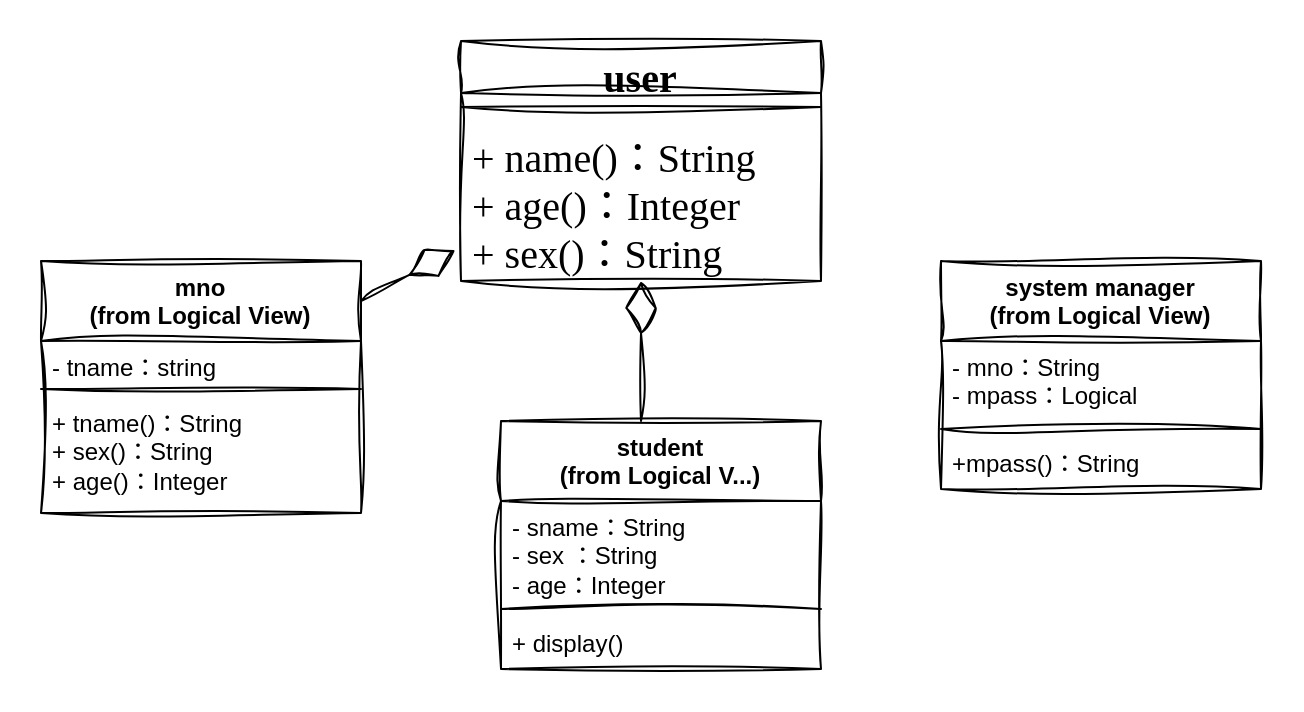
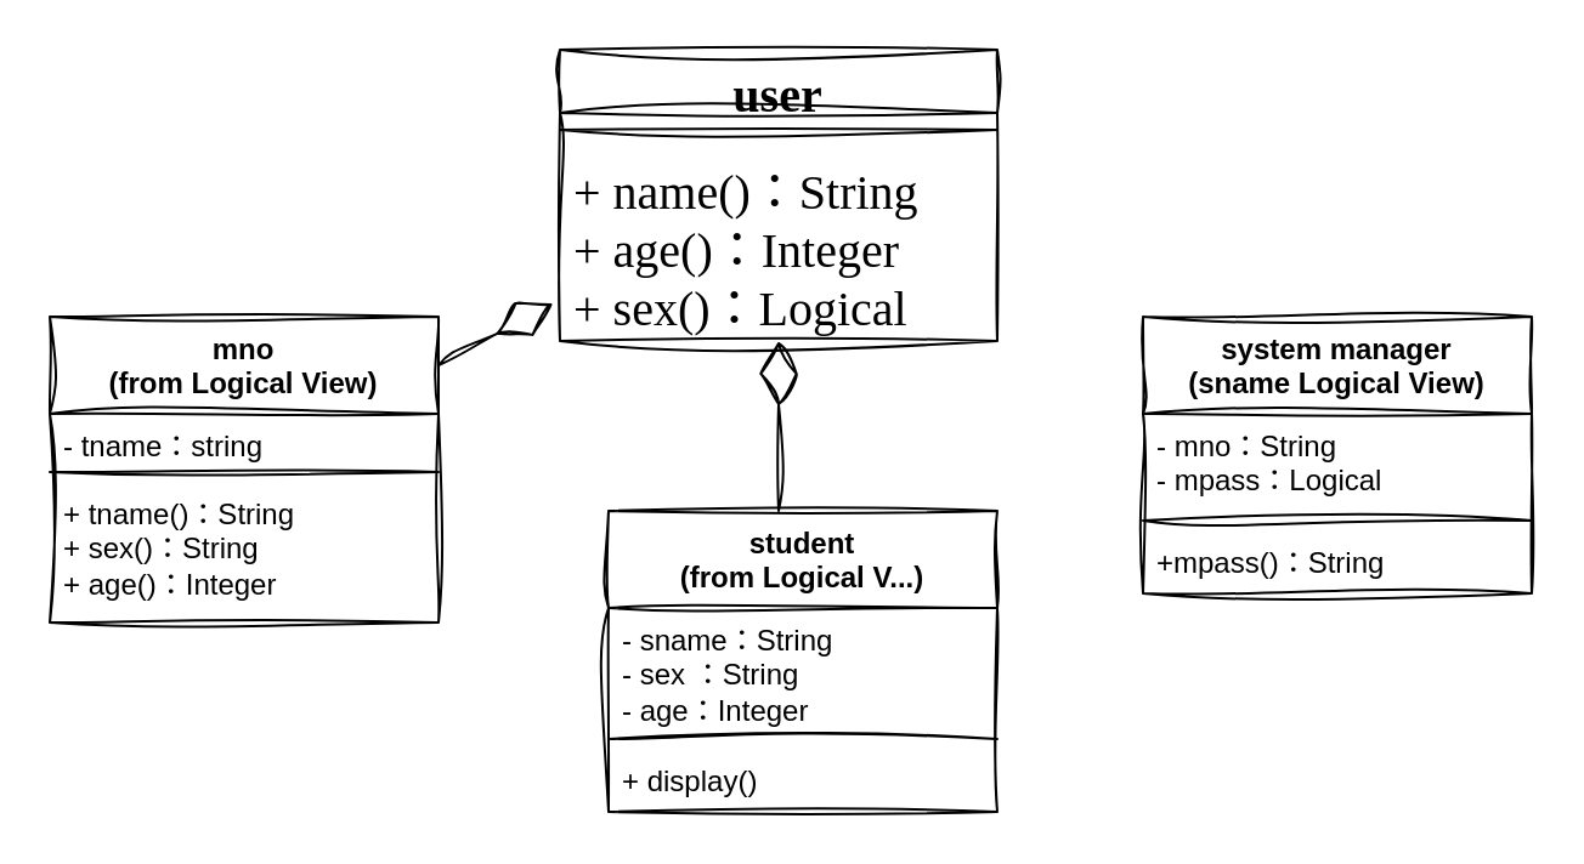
- <mxCell id="4" value="+ name()：String&lt;br&gt;+ age()：Integer&lt;br&gt;+ sex()：String" style="text;strokeColor=none;fillColor=none;align=left;verticalAlign=top;spacingLeft=4;spacingRight=4;overflow=hidden;rotatable=0;points=[[0,0.5],[1,0.5]];portConstraint=eastwest;whiteSpace=wrap;html=1;fontSize=20;fontFamily=Architects Daughter;labelBackgroundColor=none;sketch=1;curveFitting=1;jiggle=2;" vertex="1" parent="2"><mxGeometry y="40" width="180" height="80" as="geometry" /></mxCell>
+ <mxCell id="4" value="+ name()：String&lt;br&gt;+ age()：Integer&lt;br&gt;+ sex()：Logical" style="text;strokeColor=none;fillColor=none;align=left;verticalAlign=top;spacingLeft=4;spacingRight=4;overflow=hidden;rotatable=0;points=[[0,0.5],[1,0.5]];portConstraint=eastwest;whiteSpace=wrap;html=1;fontSize=20;fontFamily=Architects Daughter;labelBackgroundColor=none;sketch=1;curveFitting=1;jiggle=2;" vertex="1" parent="2"><mxGeometry y="40" width="180" height="80" as="geometry" /></mxCell>
- <mxCell id="13" value="system manager&lt;br&gt;(from Logical View)" style="swimlane;fontStyle=1;align=center;verticalAlign=top;childLayout=stackLayout;horizontal=1;startSize=40;horizontalStack=0;resizeParent=1;resizeParentMax=0;resizeLast=0;collapsible=1;marginBottom=0;whiteSpace=wrap;html=1;sketch=1;curveFitting=1;jiggle=2;" vertex="1" parent="1"><mxGeometry x="470" y="130" width="160" height="114" as="geometry" /></mxCell>
+ <mxCell id="13" value="system manager&lt;br&gt;(sname Logical View)" style="swimlane;fontStyle=1;align=center;verticalAlign=top;childLayout=stackLayout;horizontal=1;startSize=40;horizontalStack=0;resizeParent=1;resizeParentMax=0;resizeLast=0;collapsible=1;marginBottom=0;whiteSpace=wrap;html=1;sketch=1;curveFitting=1;jiggle=2;" vertex="1" parent="1"><mxGeometry x="470" y="130" width="160" height="114" as="geometry" /></mxCell>
